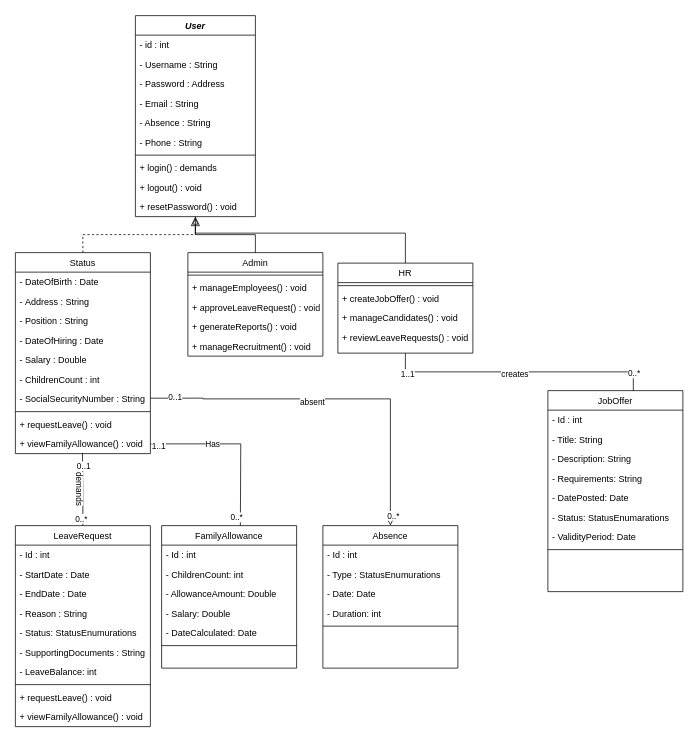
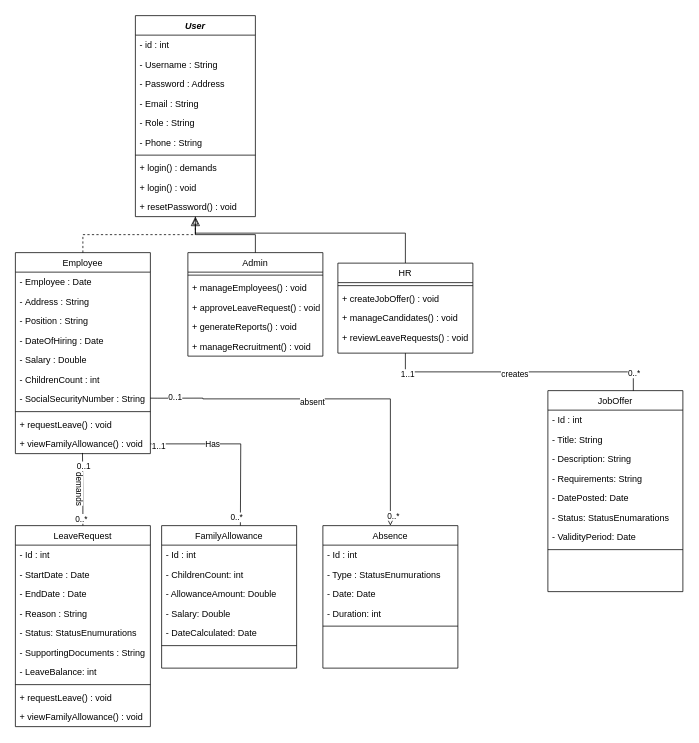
- <mxCell id="7" value="- Absence : String" style="text;align=left;verticalAlign=top;spacingLeft=4;spacingRight=4;overflow=hidden;rotatable=0;points=[[0,0.5],[1,0.5]];portConstraint=eastwest;rounded=0;shadow=0;html=0;" vertex="1" parent="2"><mxGeometry y="130" width="160" height="26" as="geometry" /></mxCell>
+ <mxCell id="7" value="- Role : String" style="text;align=left;verticalAlign=top;spacingLeft=4;spacingRight=4;overflow=hidden;rotatable=0;points=[[0,0.5],[1,0.5]];portConstraint=eastwest;rounded=0;shadow=0;html=0;" vertex="1" parent="2"><mxGeometry y="130" width="160" height="26" as="geometry" /></mxCell>
- <mxCell id="11" value="+ logout() : void" style="text;align=left;verticalAlign=top;spacingLeft=4;spacingRight=4;overflow=hidden;rotatable=0;points=[[0,0.5],[1,0.5]];portConstraint=eastwest;" vertex="1" parent="2"><mxGeometry y="216" width="160" height="26" as="geometry" /></mxCell>
+ <mxCell id="11" value="+ login() : void" style="text;align=left;verticalAlign=top;spacingLeft=4;spacingRight=4;overflow=hidden;rotatable=0;points=[[0,0.5],[1,0.5]];portConstraint=eastwest;" vertex="1" parent="2"><mxGeometry y="216" width="160" height="26" as="geometry" /></mxCell>
- <mxCell id="13" value="Status" style="swimlane;fontStyle=0;align=center;verticalAlign=top;childLayout=stackLayout;horizontal=1;startSize=26;horizontalStack=0;resizeParent=1;resizeLast=0;collapsible=1;marginBottom=0;rounded=0;shadow=0;strokeWidth=1;" parent="1" vertex="1"><mxGeometry x="20" y="336" width="180" height="268" as="geometry"><mxRectangle x="130" y="380" width="160" height="26" as="alternateBounds" /></mxGeometry></mxCell>
+ <mxCell id="13" value="Employee" style="swimlane;fontStyle=0;align=center;verticalAlign=top;childLayout=stackLayout;horizontal=1;startSize=26;horizontalStack=0;resizeParent=1;resizeLast=0;collapsible=1;marginBottom=0;rounded=0;shadow=0;strokeWidth=1;" parent="1" vertex="1"><mxGeometry x="20" y="336" width="180" height="268" as="geometry"><mxRectangle x="130" y="380" width="160" height="26" as="alternateBounds" /></mxGeometry></mxCell>
- <mxCell id="14" value="- DateOfBirth : Date" style="text;align=left;verticalAlign=top;spacingLeft=4;spacingRight=4;overflow=hidden;rotatable=0;points=[[0,0.5],[1,0.5]];portConstraint=eastwest;" parent="13" vertex="1"><mxGeometry y="26" width="180" height="26" as="geometry" /></mxCell>
+ <mxCell id="14" value="- Employee : Date" style="text;align=left;verticalAlign=top;spacingLeft=4;spacingRight=4;overflow=hidden;rotatable=0;points=[[0,0.5],[1,0.5]];portConstraint=eastwest;" parent="13" vertex="1"><mxGeometry y="26" width="180" height="26" as="geometry" /></mxCell>
